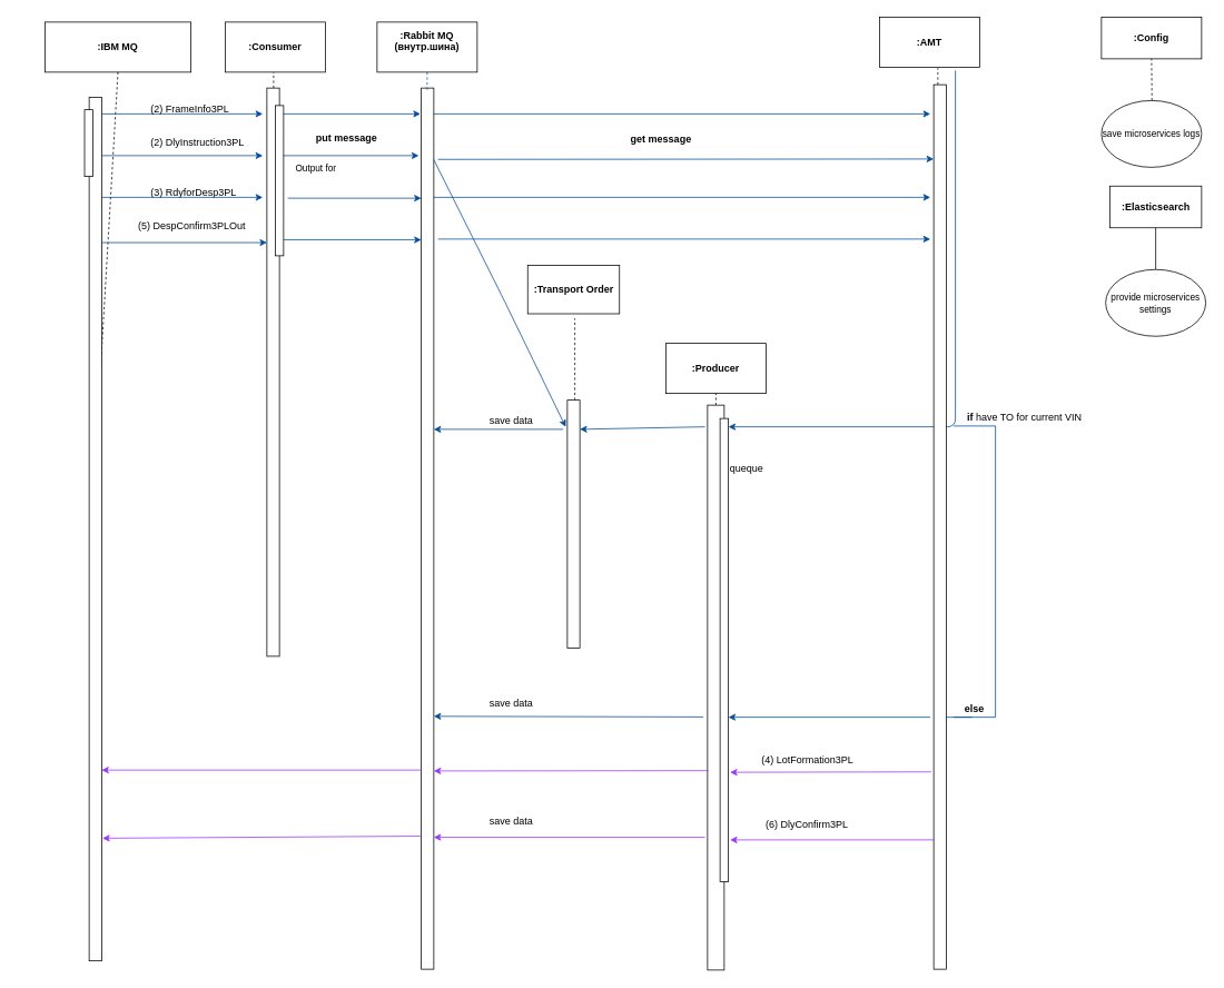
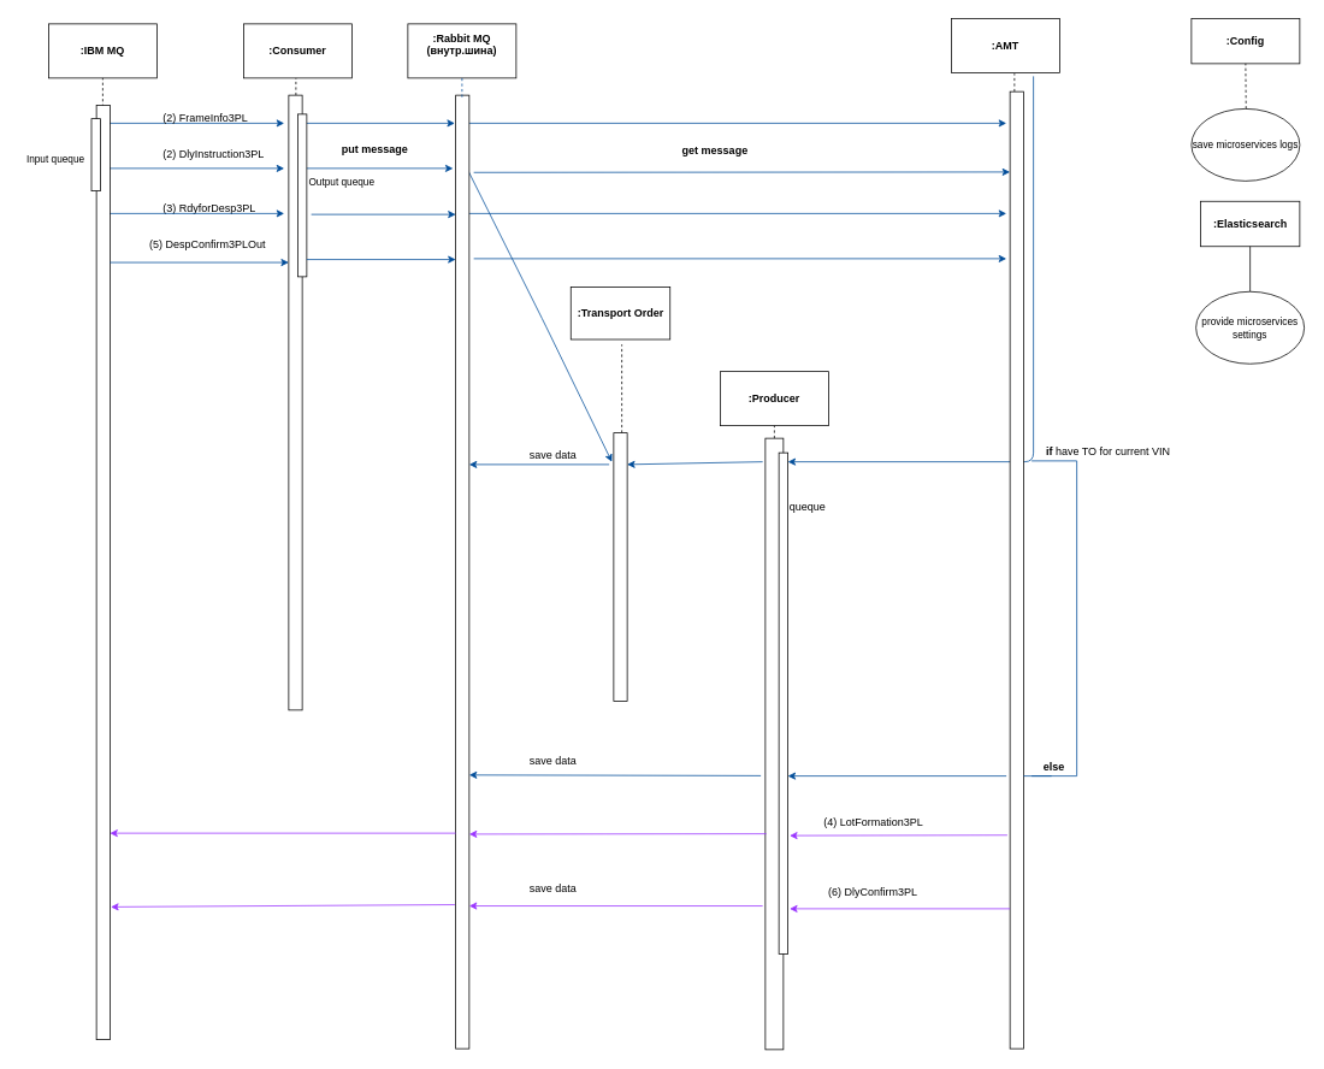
- <mxCell id="10" value="&lt;b style=&quot;font-size: 12px;&quot;&gt;:IBM MQ&lt;/b&gt;" style="rounded=0;whiteSpace=wrap;html=1;labelBackgroundColor=none;fontSize=12;" parent="1" vertex="1"><mxGeometry x="53" y="26" width="175" height="60" as="geometry" /></mxCell>
+ <mxCell id="10" value="&lt;b style=&quot;font-size: 12px;&quot;&gt;:IBM MQ&lt;/b&gt;" style="rounded=0;whiteSpace=wrap;html=1;labelBackgroundColor=none;fontSize=12;" parent="1" vertex="1"><mxGeometry x="53" y="26" width="120" height="60" as="geometry" /></mxCell>
+ <mxCell id="40" value="Input queque" style="text;html=1;strokeColor=none;fillColor=none;align=center;verticalAlign=middle;whiteSpace=wrap;rounded=0;labelBackgroundColor=#ffffff;fontSize=11;" parent="1" vertex="1"><mxGeometry x="20.5" y="166" width="80" height="20" as="geometry" /></mxCell>
- <mxCell id="42" value="Output for" style="text;html=1;strokeColor=none;fillColor=none;align=center;verticalAlign=middle;whiteSpace=wrap;rounded=0;labelBackgroundColor=#ffffff;fontSize=11;" parent="1" vertex="1"><mxGeometry x="334" y="191" width="88" height="20" as="geometry" /></mxCell>
+ <mxCell id="42" value="Output queque" style="text;html=1;strokeColor=none;fillColor=none;align=center;verticalAlign=middle;whiteSpace=wrap;rounded=0;labelBackgroundColor=#ffffff;fontSize=11;" parent="1" vertex="1"><mxGeometry x="334" y="191" width="88" height="20" as="geometry" /></mxCell>
